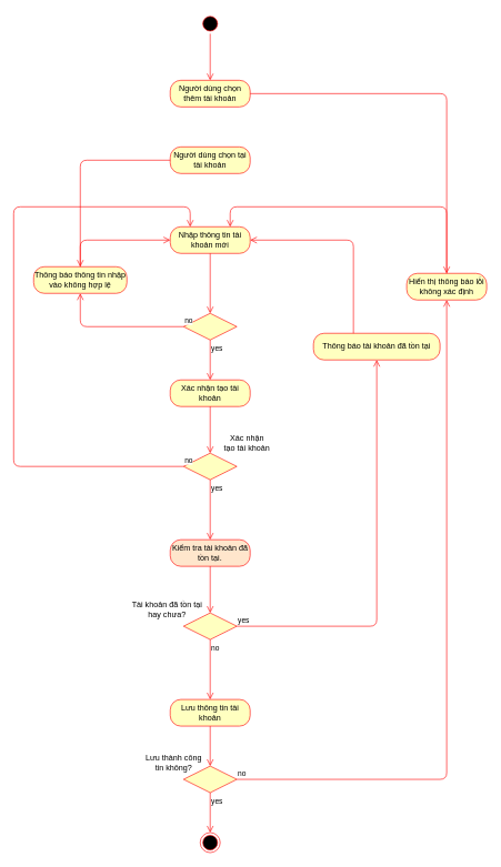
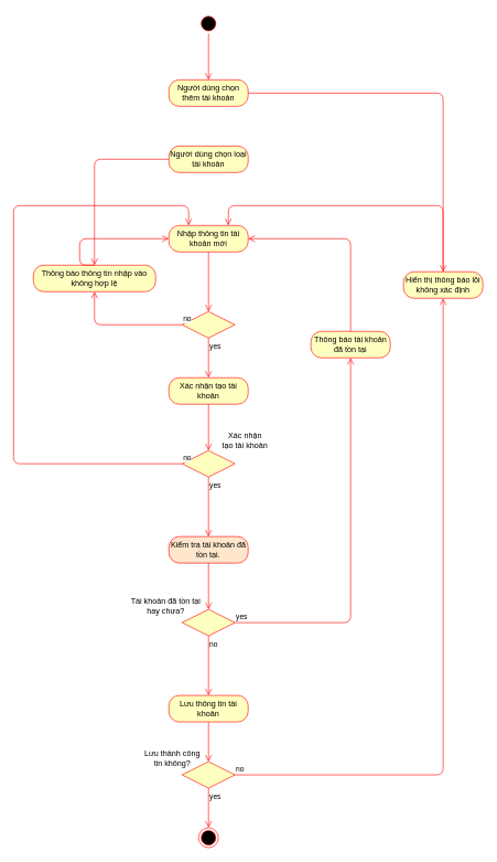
- <mxCell id="13" value="Người dùng chọn tại tài khoản" style="rounded=1;whiteSpace=wrap;html=1;arcSize=40;fontColor=#000000;fillColor=#ffffc0;strokeColor=#ff0000;" vertex="1" parent="1"><mxGeometry x="255" y="220" width="120" height="40" as="geometry" /></mxCell>
+ <mxCell id="13" value="Người dùng chọn loại tài khoản" style="rounded=1;whiteSpace=wrap;html=1;arcSize=40;fontColor=#000000;fillColor=#ffffc0;strokeColor=#ff0000;" vertex="1" parent="1"><mxGeometry x="255" y="220" width="120" height="40" as="geometry" /></mxCell>
- <mxCell id="11" value="Thông báo thông tin nhập vào không hợp lệ" style="rounded=1;whiteSpace=wrap;html=1;arcSize=40;fontColor=#000000;fillColor=#ffffc0;strokeColor=#ff0000;" vertex="1" parent="1"><mxGeometry x="50" y="400" width="140" height="40" as="geometry" /></mxCell>
+ <mxCell id="11" value="Thông báo thông tin nhập vào không hợp lệ" style="rounded=1;whiteSpace=wrap;html=1;arcSize=40;fontColor=#000000;fillColor=#ffffc0;strokeColor=#ff0000;" vertex="1" parent="1"><mxGeometry x="50" y="400" width="185" height="40" as="geometry" /></mxCell>
- <mxCell id="21" value="Thông báo tài khoản đã tồn tại" style="rounded=1;whiteSpace=wrap;html=1;arcSize=40;fontColor=#000000;fillColor=#ffffc0;strokeColor=#ff0000;" vertex="1" parent="1"><mxGeometry x="470" y="500" width="190" height="40" as="geometry" /></mxCell>
+ <mxCell id="21" value="Thông báo tài khoản đã tồn tại" style="rounded=1;whiteSpace=wrap;html=1;arcSize=40;fontColor=#000000;fillColor=#ffffc0;strokeColor=#ff0000;" vertex="1" parent="1"><mxGeometry x="470" y="500" width="120" height="40" as="geometry" /></mxCell>
